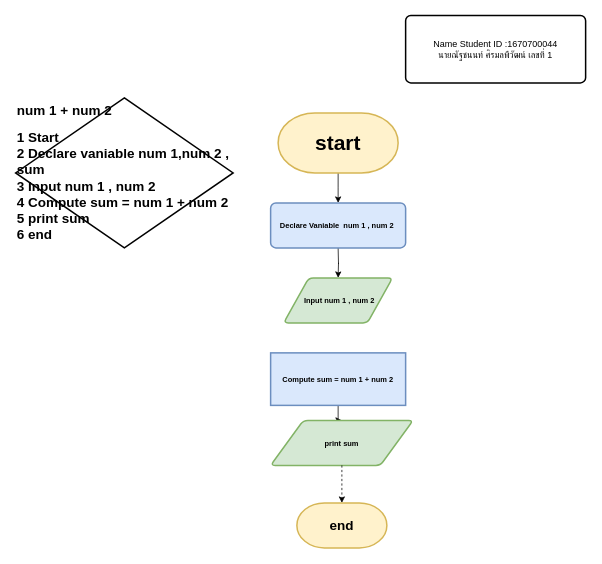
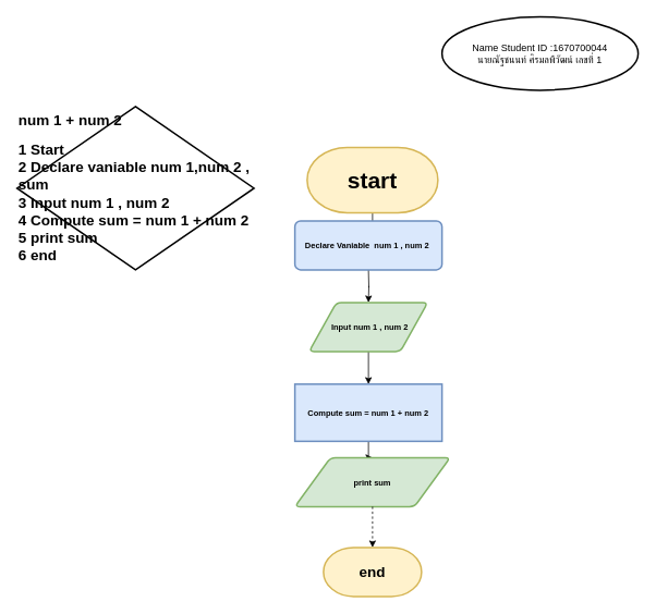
- <mxCell id="4" value="Name Student ID :&lt;span style=&quot;background-color: initial;&quot;&gt;1670700044&lt;/span&gt;&lt;div&gt;&lt;span style=&quot;background-color: initial;&quot;&gt;นายณัฐชนนท์ ศิรมลพืวัฒน์ เลขที่ 1&lt;/span&gt;&lt;/div&gt;" style="rounded=1;whiteSpace=wrap;html=1;absoluteArcSize=1;arcSize=14;strokeWidth=2;" vertex="1" parent="1"><mxGeometry x="540" y="20" width="240" height="90" as="geometry" /></mxCell>
+ <mxCell id="4" value="Name Student ID :&lt;span style=&quot;background-color: initial;&quot;&gt;1670700044&lt;/span&gt;&lt;div&gt;&lt;span style=&quot;background-color: initial;&quot;&gt;นายณัฐชนนท์ ศิรมลพืวัฒน์ เลขที่ 1&lt;/span&gt;&lt;/div&gt;" style="ellipse;whiteSpace=wrap;html=1;absoluteArcSize=1;arcSize=14;strokeWidth=2;" vertex="1" parent="1"><mxGeometry x="540" y="20" width="240" height="90" as="geometry" /></mxCell>
- <mxCell id="3" value="&lt;h2&gt;&lt;font style=&quot;font-size: 28px;&quot;&gt;start&lt;/font&gt;&lt;/h2&gt;" style="strokeWidth=2;html=1;shape=mxgraph.flowchart.terminator;whiteSpace=wrap;fillColor=#fff2cc;strokeColor=#d6b656;" vertex="1" parent="1"><mxGeometry x="370" y="150" width="160" height="80" as="geometry" /></mxCell>
+ <mxCell id="3" value="&lt;h2&gt;&lt;font style=&quot;font-size: 28px;&quot;&gt;start&lt;/font&gt;&lt;/h2&gt;" style="strokeWidth=2;html=1;shape=mxgraph.flowchart.terminator;whiteSpace=wrap;fillColor=#fff2cc;strokeColor=#d6b656;" vertex="1" parent="1"><mxGeometry x="375" y="180" width="160" height="80" as="geometry" /></mxCell>
+ <mxCell id="8" style="edgeStyle=orthogonalEdgeStyle;rounded=0;orthogonalLoop=1;jettySize=auto;html=1;entryX=0.5;entryY=0;entryDx=0;entryDy=0;" edge="1" parent="1" source="9" target="12"><mxGeometry relative="1" as="geometry" /></mxCell>
